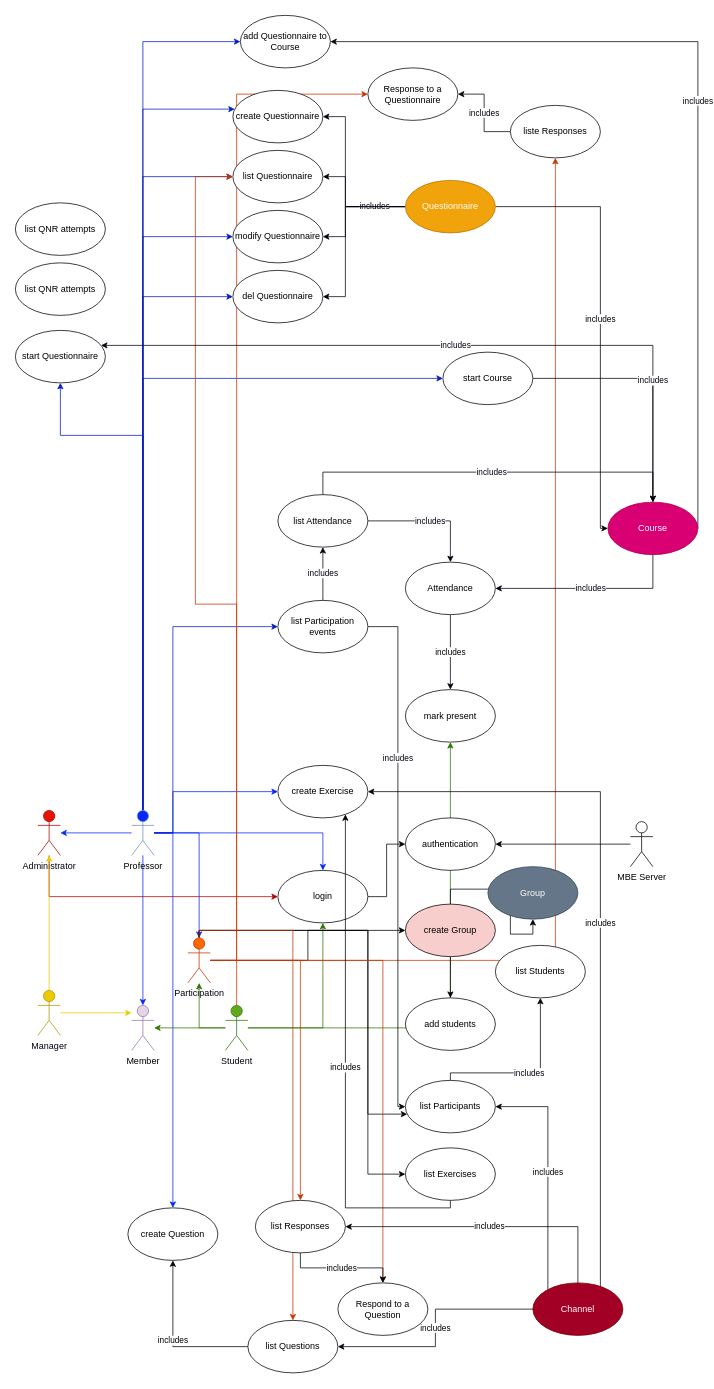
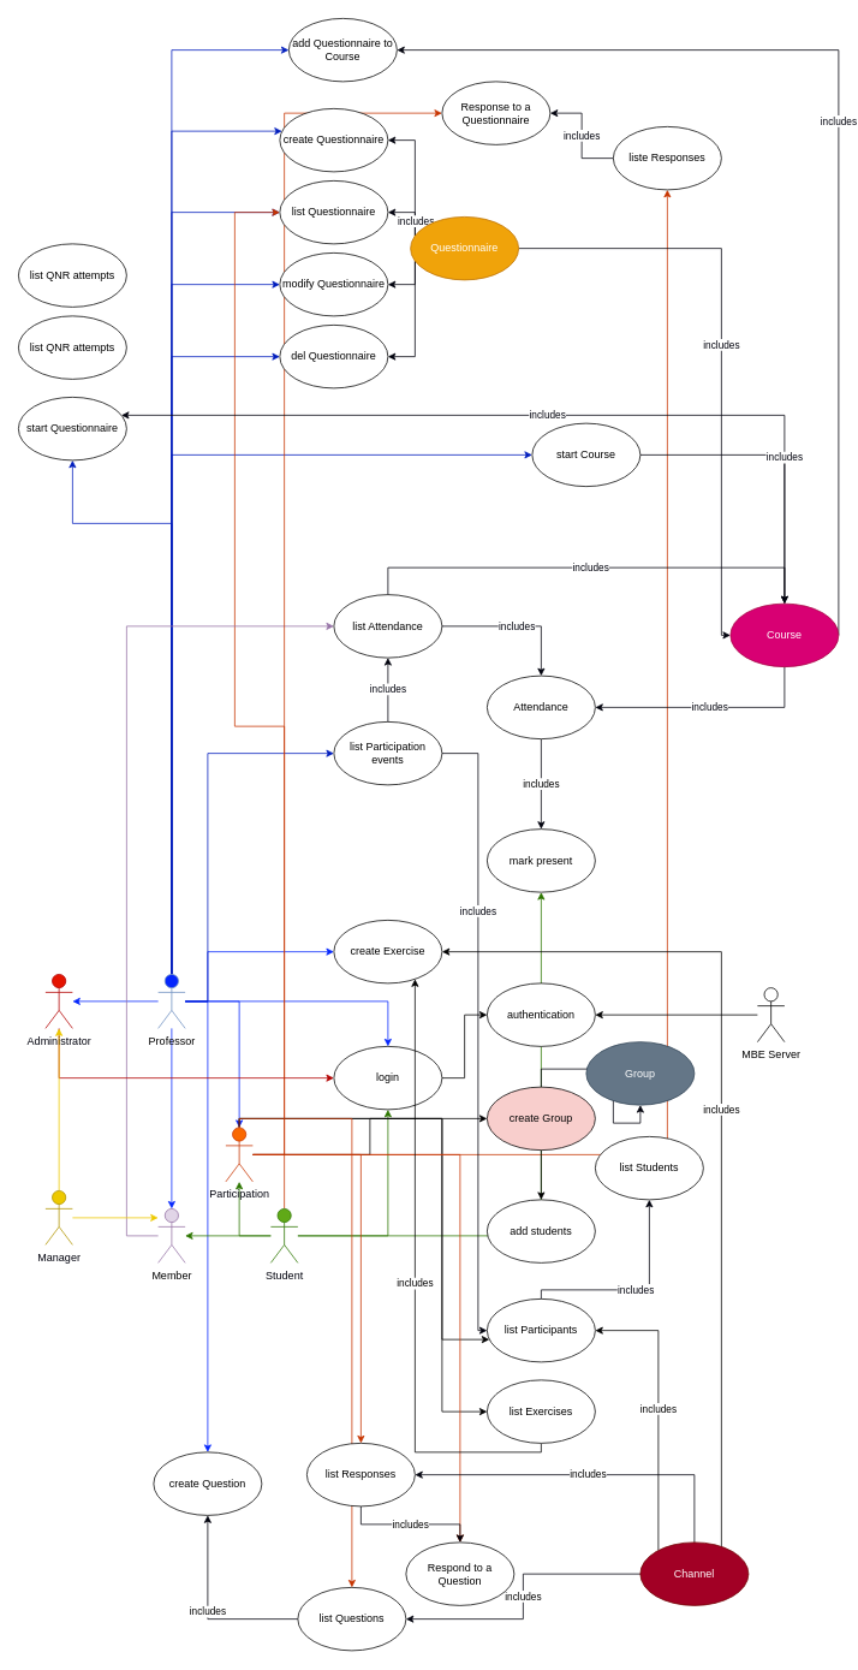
- <mxCell id="89" value="Questionnaire" style="ellipse;whiteSpace=wrap;html=1;flipV=0;flipH=1;fillColor=#f0a30a;strokeColor=#BD7000;fontColor=#ffffff;" vertex="1" parent="1"><mxGeometry x="540" y="240" width="120" height="70" as="geometry" /></mxCell>
+ <mxCell id="89" value="Questionnaire" style="ellipse;whiteSpace=wrap;html=1;flipV=0;flipH=1;fillColor=#f0a30a;strokeColor=#BD7000;fontColor=#ffffff;" vertex="1" parent="1"><mxGeometry x="455" y="240" width="120" height="70" as="geometry" /></mxCell>
+ <mxCell id="23" style="edgeStyle=orthogonalEdgeStyle;rounded=0;orthogonalLoop=1;jettySize=auto;html=1;strokeColor=#9673a6;fontColor=#00020D;fillColor=#e1d5e7;" edge="1" parent="1" source="24" target="73"><mxGeometry relative="1" as="geometry"><mxPoint x="400" y="710" as="targetPoint" /><Array as="points"><mxPoint x="140" y="1370" /><mxPoint x="140" y="694" /></Array></mxGeometry></mxCell>
